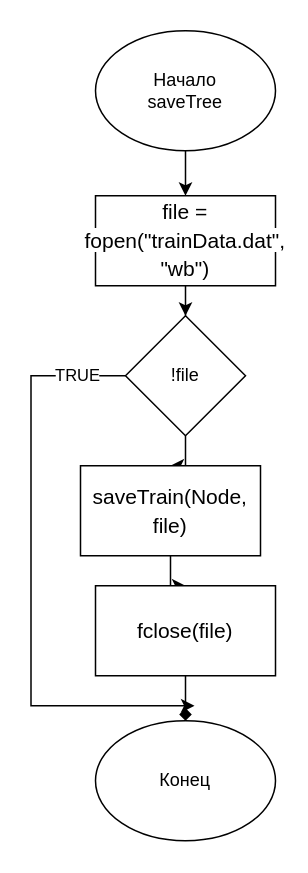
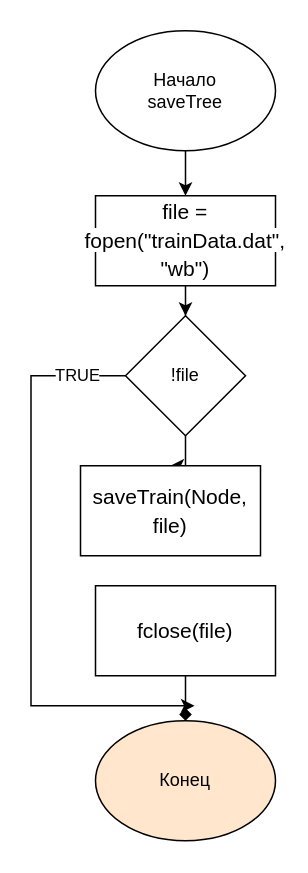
- <mxCell id="9" style="edgeStyle=orthogonalEdgeStyle;rounded=0;orthogonalLoop=1;jettySize=auto;html=1;" edge="1" parent="1" source="10" target="12"><mxGeometry relative="1" as="geometry" /></mxCell>
- <mxCell id="13" value="Конец" style="ellipse;whiteSpace=wrap;html=1;" vertex="1" parent="1"><mxGeometry x="63" y="480" width="120" height="80" as="geometry" /></mxCell>
+ <mxCell id="13" value="Конец" style="ellipse;whiteSpace=wrap;html=1;fillColor=#ffe6cc;" vertex="1" parent="1"><mxGeometry x="63" y="480" width="120" height="80" as="geometry" /></mxCell>
